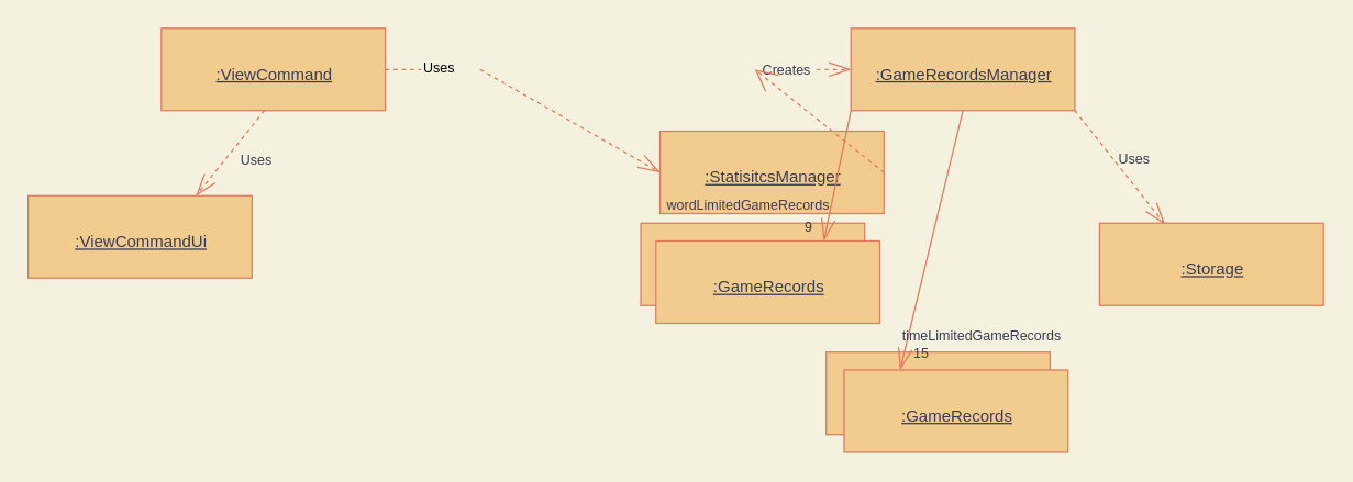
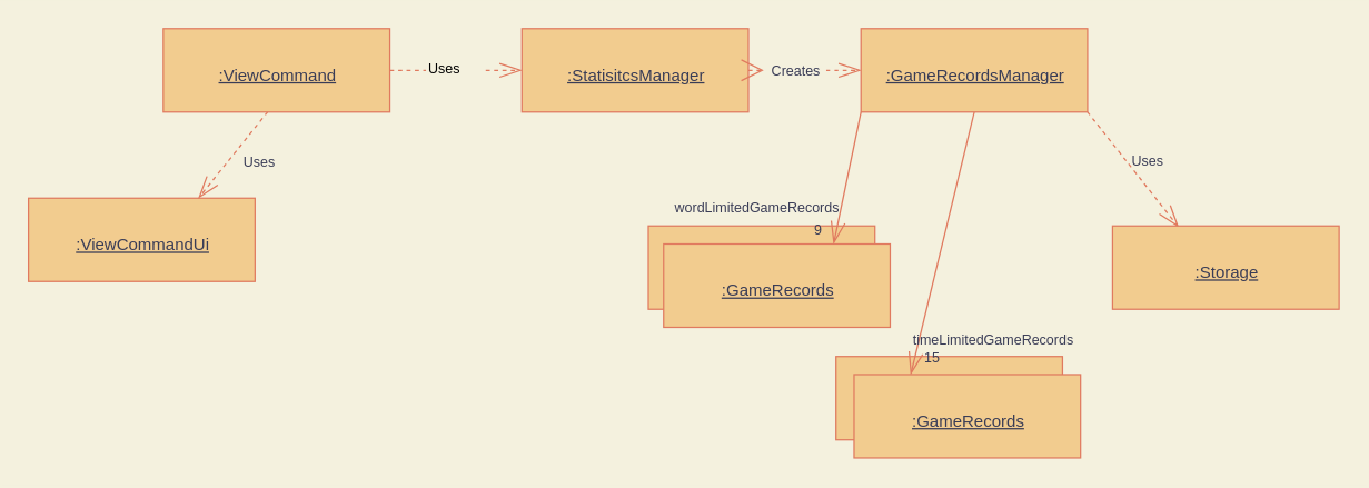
- <mxCell id="4" value="&lt;font face=&quot;Helvetica&quot; style=&quot;font-size: 12px&quot;&gt;&lt;u&gt;:StatisitcsManager&lt;/u&gt;&lt;/font&gt;" style="html=1;sketch=0;hachureGap=4;pointerEvents=0;fontFamily=Architects Daughter;fontSource=https%3A%2F%2Ffonts.googleapis.com%2Fcss%3Ffamily%3DArchitects%2BDaughter;fontSize=20;fillColor=#F2CC8F;strokeColor=#E07A5F;fontColor=#393C56;" vertex="1" parent="1"><mxGeometry x="480" y="95" width="163" height="60" as="geometry" /></mxCell>
+ <mxCell id="4" value="&lt;font face=&quot;Helvetica&quot; style=&quot;font-size: 12px&quot;&gt;&lt;u&gt;:StatisitcsManager&lt;/u&gt;&lt;/font&gt;" style="html=1;sketch=0;hachureGap=4;pointerEvents=0;fontFamily=Architects Daughter;fontSource=https%3A%2F%2Ffonts.googleapis.com%2Fcss%3Ffamily%3DArchitects%2BDaughter;fontSize=20;fillColor=#F2CC8F;strokeColor=#E07A5F;fontColor=#393C56;" vertex="1" parent="1"><mxGeometry x="375" y="20" width="163" height="60" as="geometry" /></mxCell>
